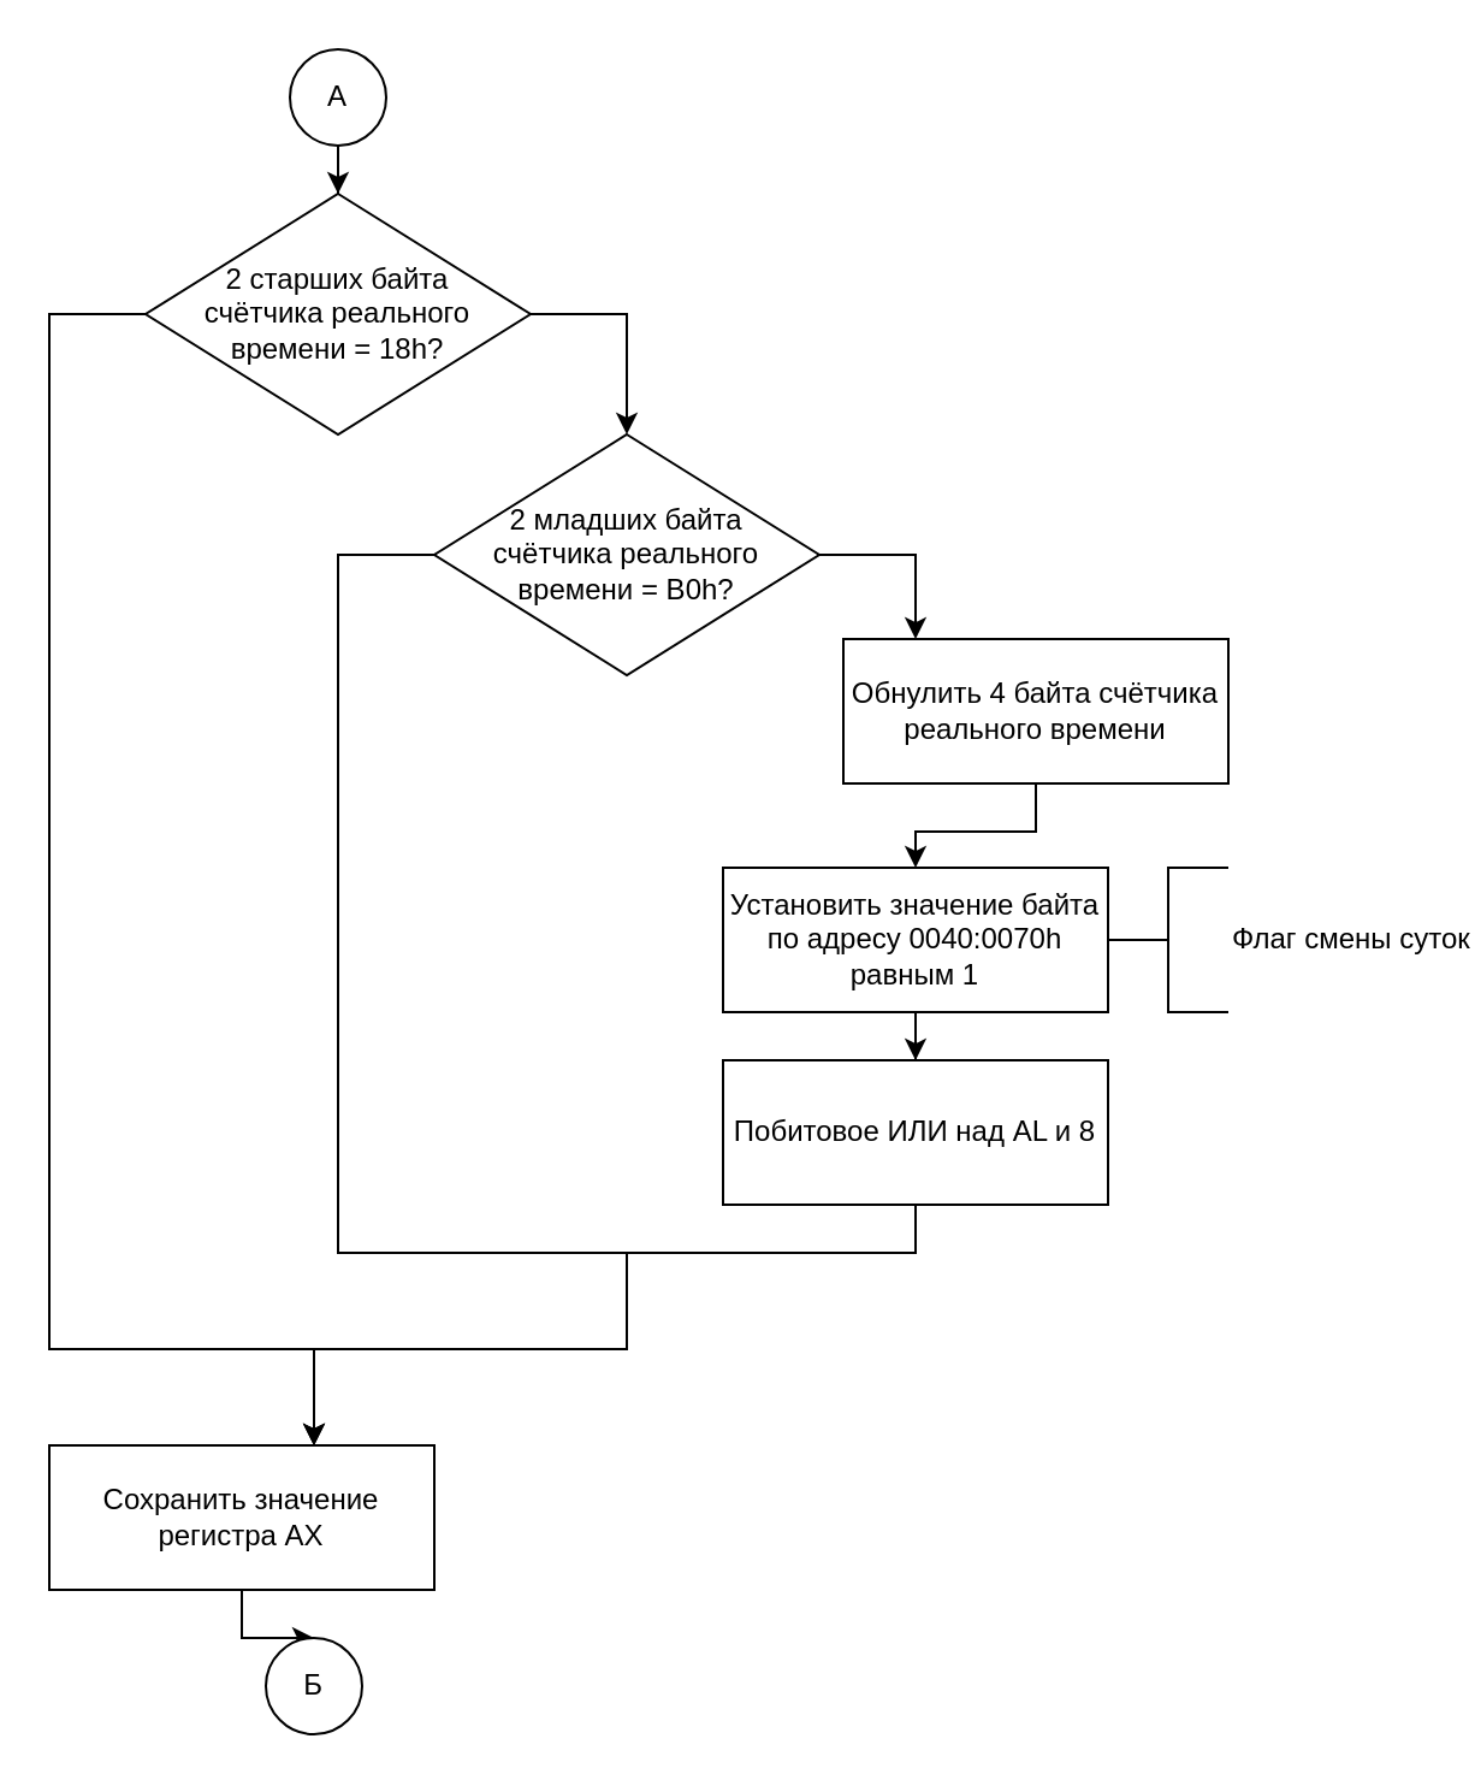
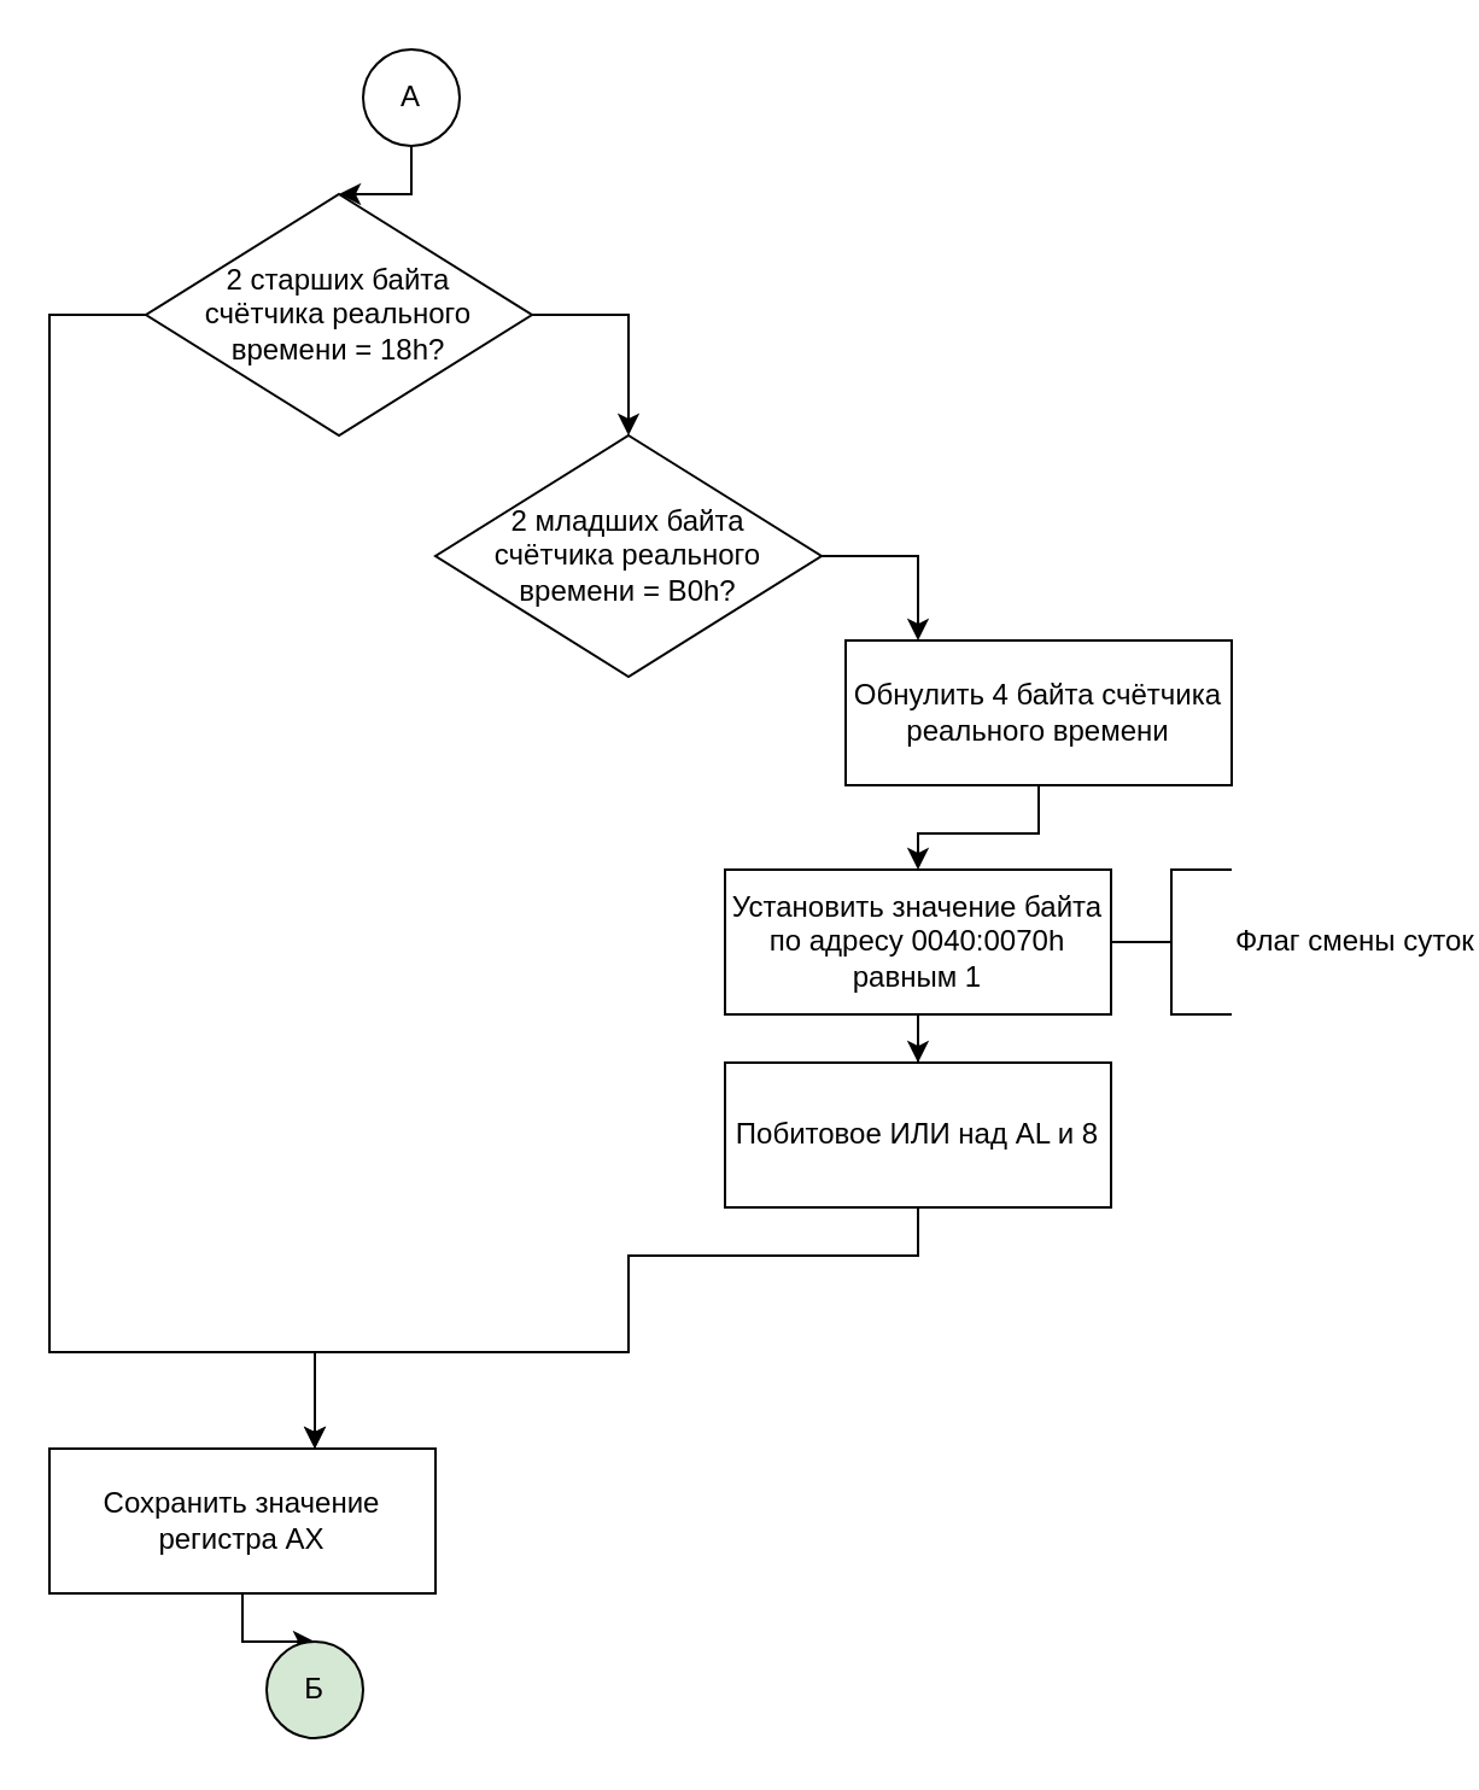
- <mxCell id="11" value="А" style="ellipse;whiteSpace=wrap;html=1;aspect=fixed;strokeWidth=1;" parent="1" vertex="1"><mxGeometry x="120" y="20" width="40" height="40" as="geometry" /></mxCell>
+ <mxCell id="11" value="А" style="ellipse;whiteSpace=wrap;html=1;aspect=fixed;strokeWidth=1;" parent="1" vertex="1"><mxGeometry x="150" y="20" width="40" height="40" as="geometry" /></mxCell>
- <mxCell id="6" style="edgeStyle=orthogonalEdgeStyle;rounded=0;orthogonalLoop=1;jettySize=auto;html=1;" parent="1" source="7" target="18" edge="1"><mxGeometry relative="1" as="geometry"><Array as="points"><mxPoint x="140" y="230" /><mxPoint x="140" y="520" /><mxPoint x="260" y="520" /><mxPoint x="260" y="560" /><mxPoint x="130" y="560" /></Array></mxGeometry></mxCell>
- <mxCell id="19" value="Б" style="ellipse;whiteSpace=wrap;html=1;aspect=fixed;strokeWidth=1;" parent="1" vertex="1"><mxGeometry x="110" y="680" width="40" height="40" as="geometry" /></mxCell>
+ <mxCell id="19" value="Б" style="ellipse;whiteSpace=wrap;html=1;aspect=fixed;strokeWidth=1;fillColor=#d5e8d4;" parent="1" vertex="1"><mxGeometry x="110" y="680" width="40" height="40" as="geometry" /></mxCell>
